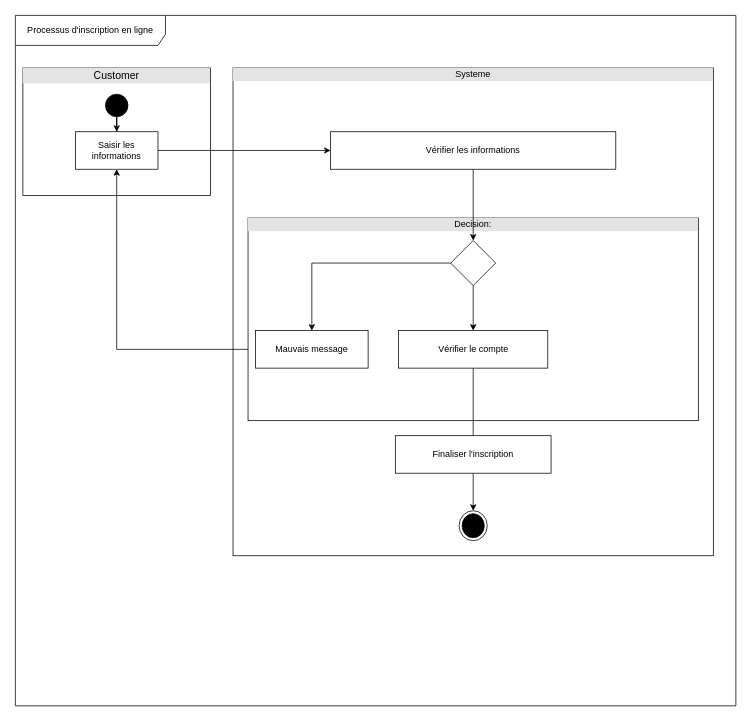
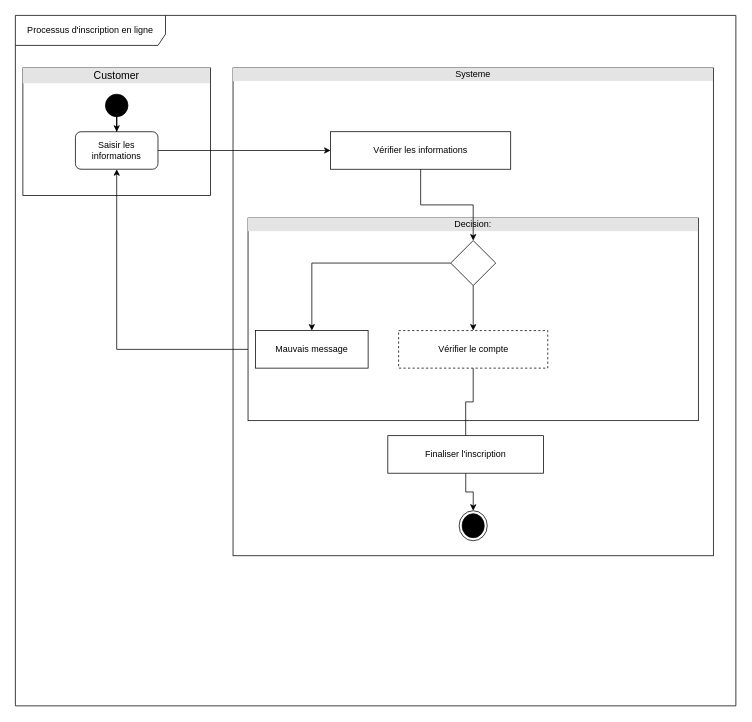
- <mxCell id="6" value="Saisir les informations" style="html=1;whiteSpace=wrap;strokeColor=default;fontFamily=Helvetica;fontSize=12;fontColor=default;fillColor=default;" vertex="1" parent="1"><mxGeometry x="100" y="175" width="110" height="50" as="geometry" /></mxCell>
+ <mxCell id="6" value="Saisir les informations" style="html=1;whiteSpace=wrap;strokeColor=default;fontFamily=Helvetica;fontSize=12;fontColor=default;fillColor=default;rounded=1;" vertex="1" parent="1"><mxGeometry x="100" y="175" width="110" height="50" as="geometry" /></mxCell>
- <mxCell id="7" value="Vérifier les informations" style="html=1;whiteSpace=wrap;strokeColor=default;fontFamily=Helvetica;fontSize=12;fontColor=default;fillColor=default;" vertex="1" parent="1"><mxGeometry x="440" y="175" width="380" height="50" as="geometry" /></mxCell>
+ <mxCell id="7" value="Vérifier les informations" style="html=1;whiteSpace=wrap;strokeColor=default;fontFamily=Helvetica;fontSize=12;fontColor=default;fillColor=default;" vertex="1" parent="1"><mxGeometry x="440" y="175" width="240" height="50" as="geometry" /></mxCell>
- <mxCell id="17" value="Vérifier le compte" style="html=1;whiteSpace=wrap;strokeColor=default;fontFamily=Helvetica;fontSize=12;fontColor=default;fillColor=default;" vertex="1" parent="1"><mxGeometry x="530.63" y="440" width="198.75" height="50" as="geometry" /></mxCell>
+ <mxCell id="17" value="Vérifier le compte" style="html=1;whiteSpace=wrap;strokeColor=default;fontFamily=Helvetica;fontSize=12;fontColor=default;fillColor=default;dashed=1;" vertex="1" parent="1"><mxGeometry x="530.63" y="440" width="198.75" height="50" as="geometry" /></mxCell>
- <mxCell id="13" value="Finaliser l'inscription" style="html=1;whiteSpace=wrap;strokeColor=default;fontFamily=Helvetica;fontSize=12;fontColor=default;fillColor=default;" vertex="1" parent="1"><mxGeometry x="526.26" y="580" width="207.5" height="50" as="geometry" /></mxCell>
+ <mxCell id="13" value="Finaliser l'inscription" style="html=1;whiteSpace=wrap;strokeColor=default;fontFamily=Helvetica;fontSize=12;fontColor=default;fillColor=default;" vertex="1" parent="1"><mxGeometry x="516.26" y="580" width="207.5" height="50" as="geometry" /></mxCell>
